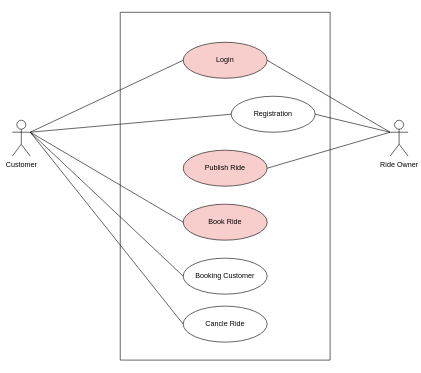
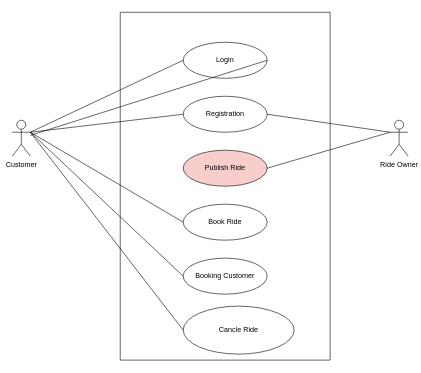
- <mxCell id="3" value="Login" style="ellipse;whiteSpace=wrap;html=1;fillColor=#f8cecc;" vertex="1" parent="2"><mxGeometry x="105" y="50" width="140" height="60" as="geometry" /></mxCell>
+ <mxCell id="3" value="Login" style="ellipse;whiteSpace=wrap;html=1;" vertex="1" parent="2"><mxGeometry x="105" y="50" width="140" height="60" as="geometry" /></mxCell>
- <mxCell id="17" value="" style="endArrow=none;html=1;rounded=0;entryX=0;entryY=0.333;entryDx=0;entryDy=0;exitX=1;exitY=0.5;exitDx=0;exitDy=0;entryPerimeter=0;" edge="1" parent="1" source="3" target="16"><mxGeometry width="50" height="50" relative="1" as="geometry"><mxPoint x="500" y="210" as="sourcePoint" /><mxPoint x="755" y="90" as="targetPoint" /></mxGeometry></mxCell>
+ <mxCell id="17" value="" style="endArrow=none;html=1;rounded=0;exitX=1;exitY=0.5;exitDx=0;exitDy=0;" edge="1" parent="1" source="3" target="11"><mxGeometry width="50" height="50" relative="1" as="geometry"><mxPoint x="500" y="210" as="sourcePoint" /><mxPoint x="755" y="90" as="targetPoint" /></mxGeometry></mxCell>
- <mxCell id="8" value="Registration" style="ellipse;whiteSpace=wrap;html=1;" vertex="1" parent="2"><mxGeometry x="185" y="140" width="140" height="60" as="geometry" /></mxCell>
+ <mxCell id="8" value="Registration" style="ellipse;whiteSpace=wrap;html=1;" vertex="1" parent="2"><mxGeometry x="105" y="140" width="140" height="60" as="geometry" /></mxCell>
- <mxCell id="6" value="Book Ride" style="ellipse;whiteSpace=wrap;html=1;fillColor=#f8cecc;" vertex="1" parent="2"><mxGeometry x="105" y="320" width="140" height="60" as="geometry" /></mxCell>
+ <mxCell id="6" value="Book Ride" style="ellipse;whiteSpace=wrap;html=1;" vertex="1" parent="2"><mxGeometry x="105" y="320" width="140" height="60" as="geometry" /></mxCell>
- <mxCell id="9" value="Cancle Ride" style="ellipse;whiteSpace=wrap;html=1;" vertex="1" parent="2"><mxGeometry x="105" y="490" width="140" height="60" as="geometry" /></mxCell>
+ <mxCell id="9" value="Cancle Ride" style="ellipse;whiteSpace=wrap;html=1;" vertex="1" parent="2"><mxGeometry x="105" y="490" width="185" height="80" as="geometry" /></mxCell>
